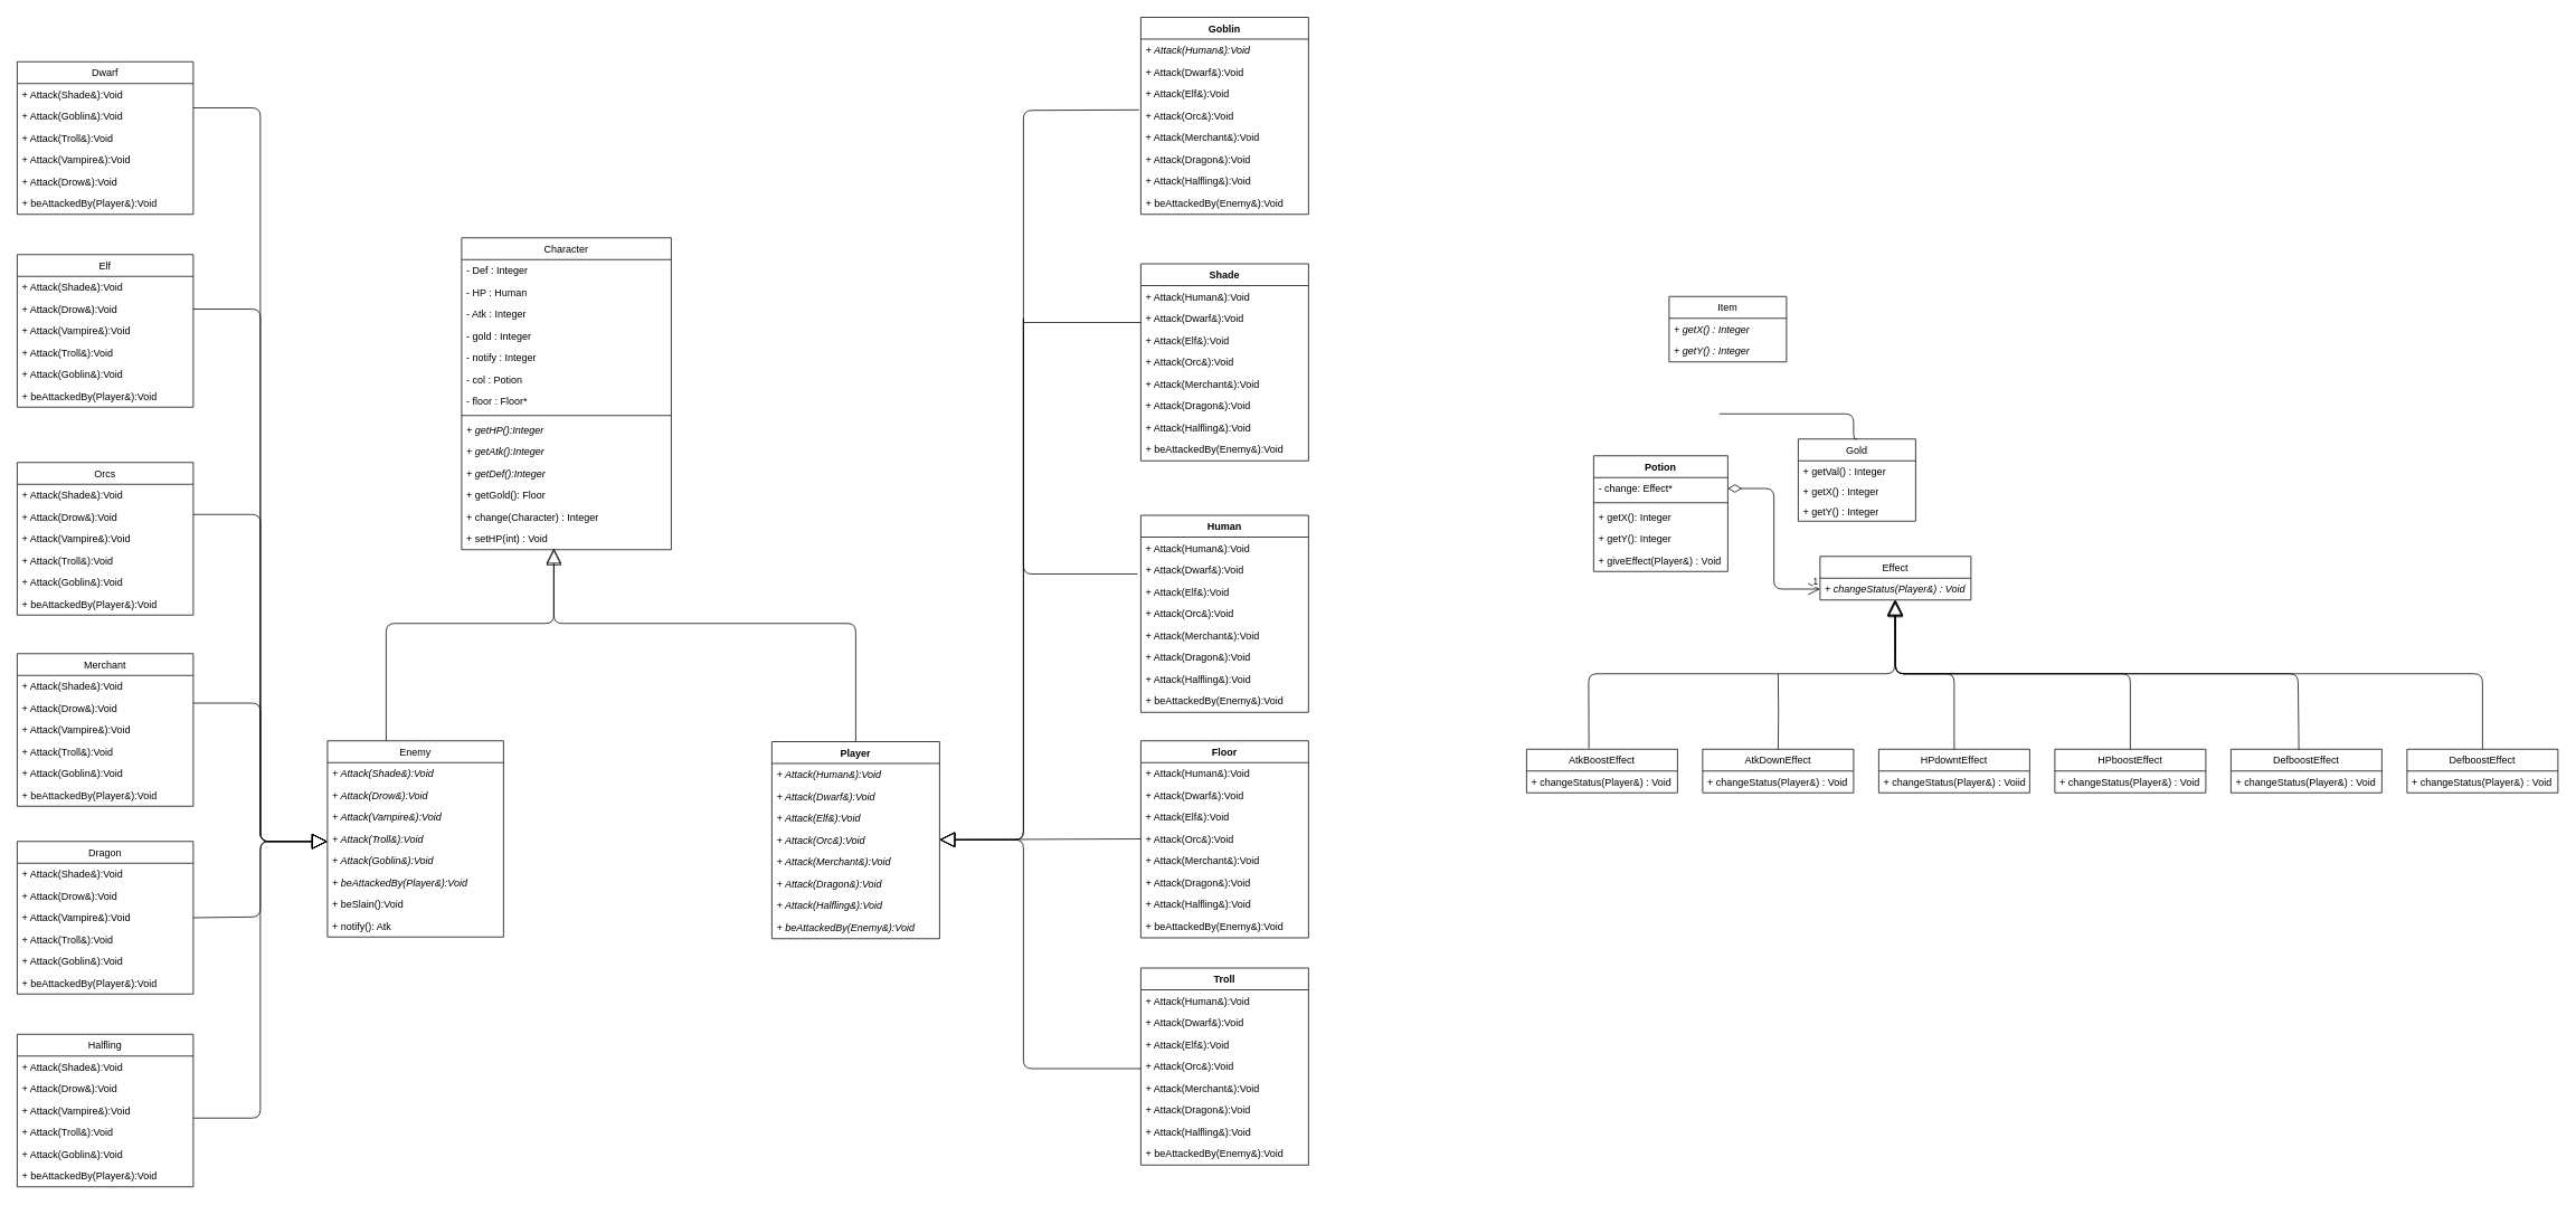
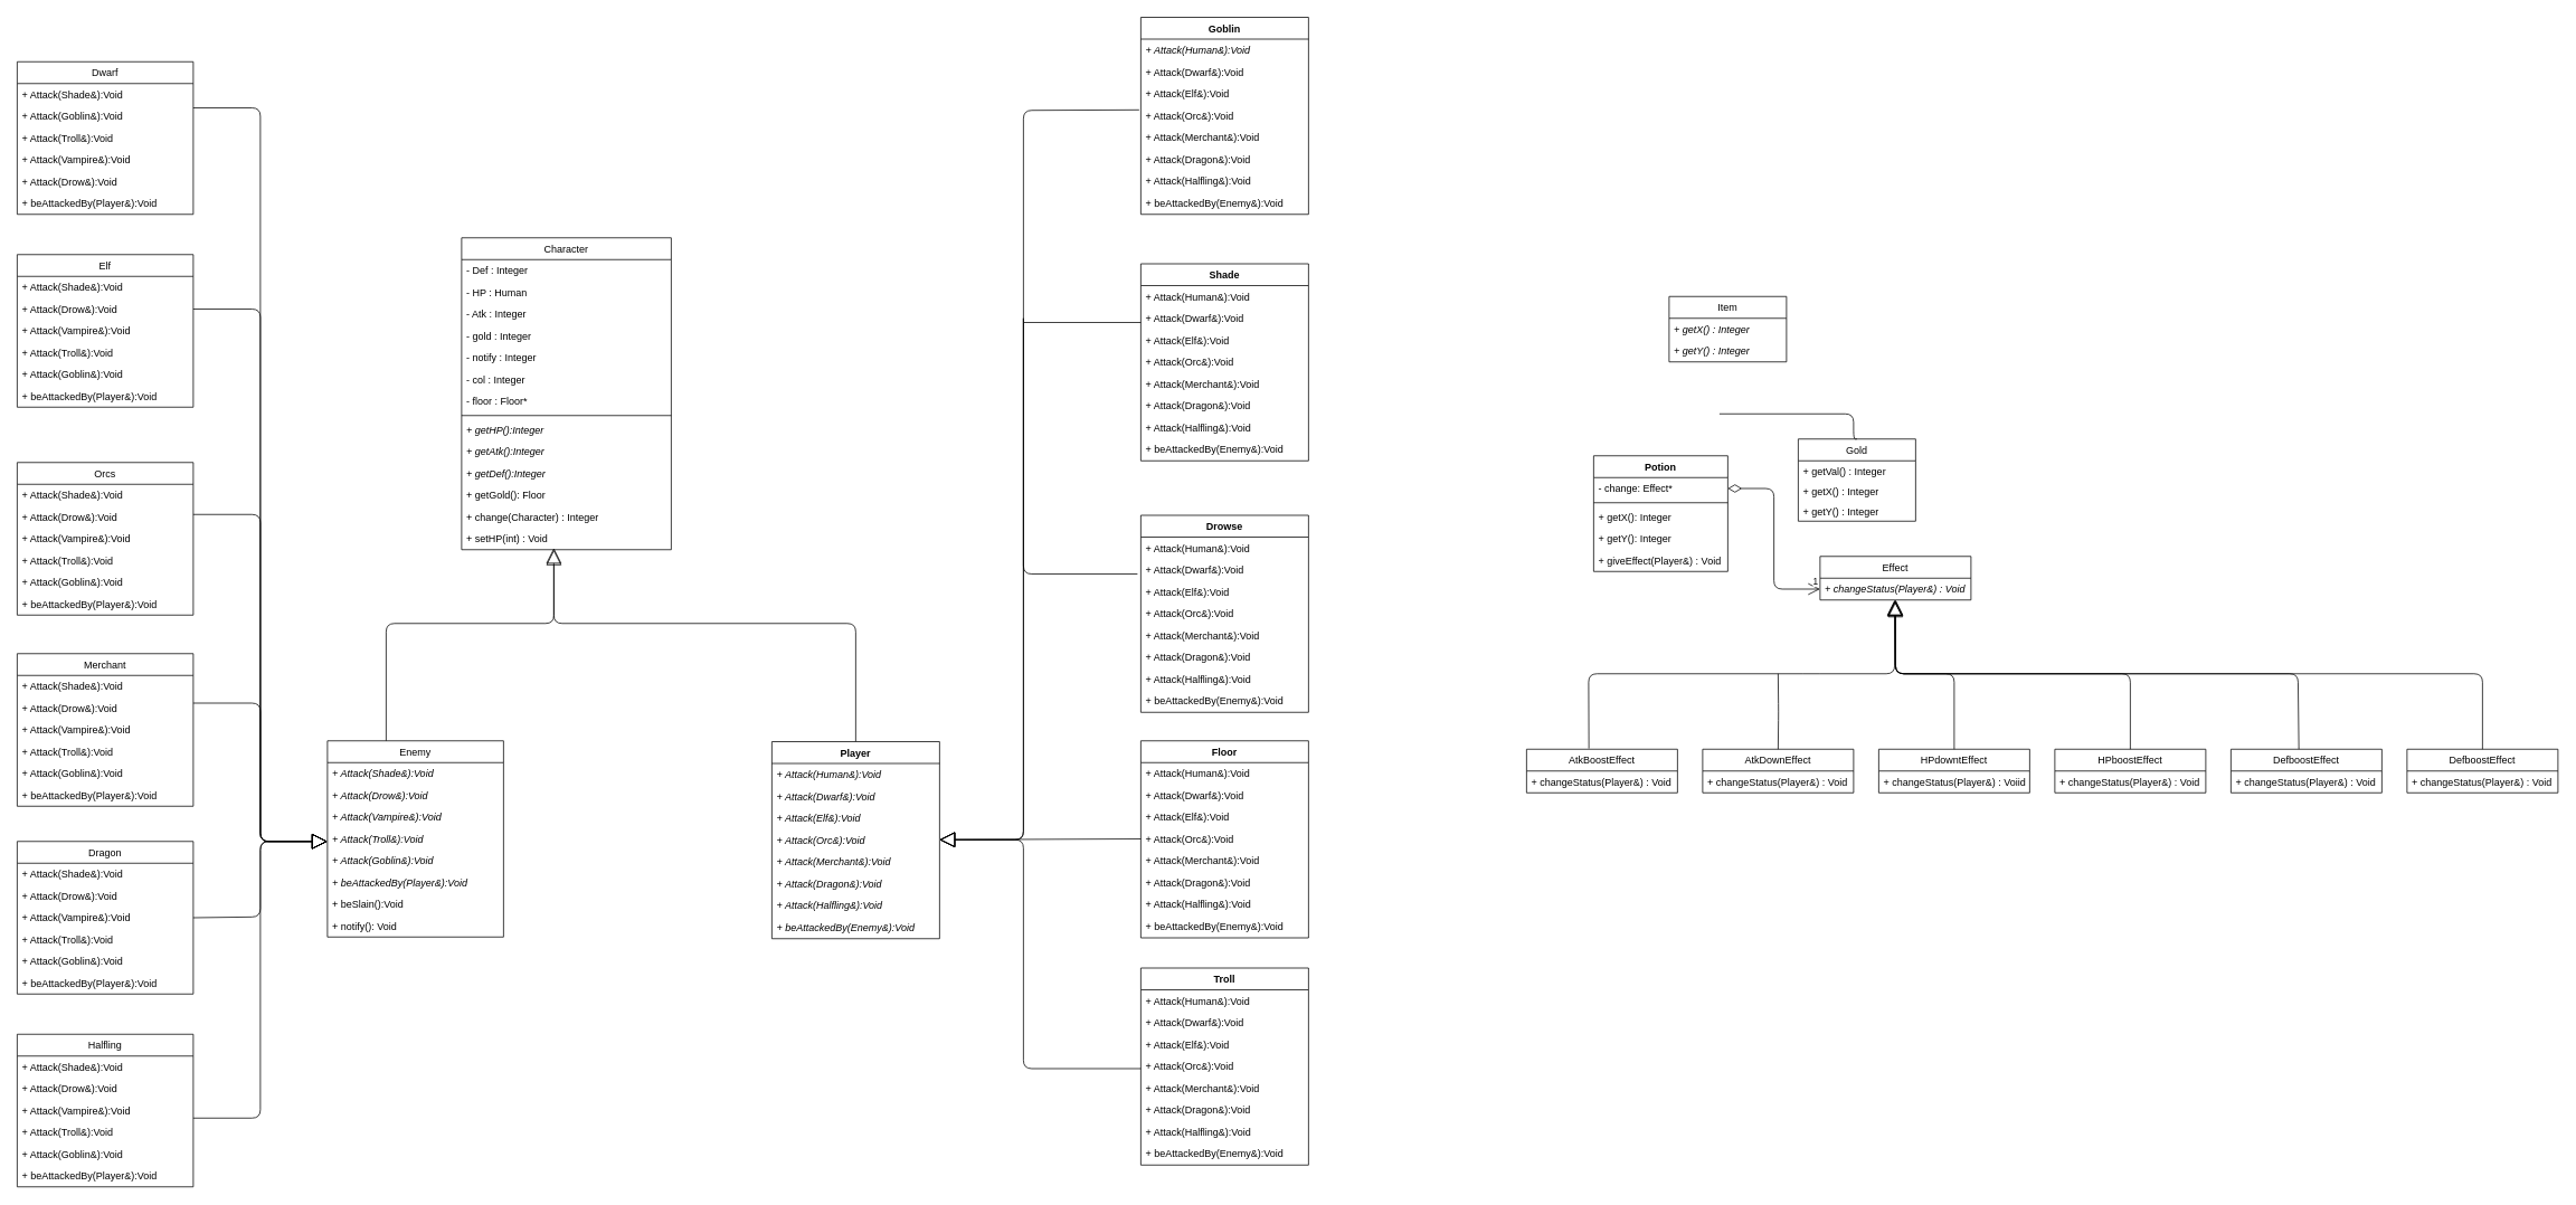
- <mxCell id="8" value="- col : Potion" style="text;align=left;verticalAlign=top;spacingLeft=4;spacingRight=4;overflow=hidden;rotatable=0;points=[[0,0.5],[1,0.5]];portConstraint=eastwest;rounded=0;shadow=0;html=0;" vertex="1" parent="2"><mxGeometry y="156" width="250" height="26" as="geometry" /></mxCell>
+ <mxCell id="8" value="- col : Integer" style="text;align=left;verticalAlign=top;spacingLeft=4;spacingRight=4;overflow=hidden;rotatable=0;points=[[0,0.5],[1,0.5]];portConstraint=eastwest;rounded=0;shadow=0;html=0;" vertex="1" parent="2"><mxGeometry y="156" width="250" height="26" as="geometry" /></mxCell>
- <mxCell id="99" value="Human" style="swimlane;fontStyle=1;align=center;verticalAlign=top;childLayout=stackLayout;horizontal=1;startSize=26;horizontalStack=0;resizeParent=1;resizeParentMax=0;resizeLast=0;collapsible=1;marginBottom=0;" vertex="1" parent="1"><mxGeometry x="1360" y="614" width="200" height="235" as="geometry" /></mxCell>
+ <mxCell id="99" value="Drowse" style="swimlane;fontStyle=1;align=center;verticalAlign=top;childLayout=stackLayout;horizontal=1;startSize=26;horizontalStack=0;resizeParent=1;resizeParentMax=0;resizeLast=0;collapsible=1;marginBottom=0;" vertex="1" parent="1"><mxGeometry x="1360" y="614" width="200" height="235" as="geometry" /></mxCell>
- <mxCell id="26" value="+ notify(): Atk" style="text;strokeColor=none;fillColor=none;align=left;verticalAlign=top;spacingLeft=4;spacingRight=4;overflow=hidden;rotatable=0;points=[[0,0.5],[1,0.5]];portConstraint=eastwest;" vertex="1" parent="18"><mxGeometry y="208" width="210" height="26" as="geometry" /></mxCell>
+ <mxCell id="26" value="+ notify(): Void" style="text;strokeColor=none;fillColor=none;align=left;verticalAlign=top;spacingLeft=4;spacingRight=4;overflow=hidden;rotatable=0;points=[[0,0.5],[1,0.5]];portConstraint=eastwest;" vertex="1" parent="18"><mxGeometry y="208" width="210" height="26" as="geometry" /></mxCell>
